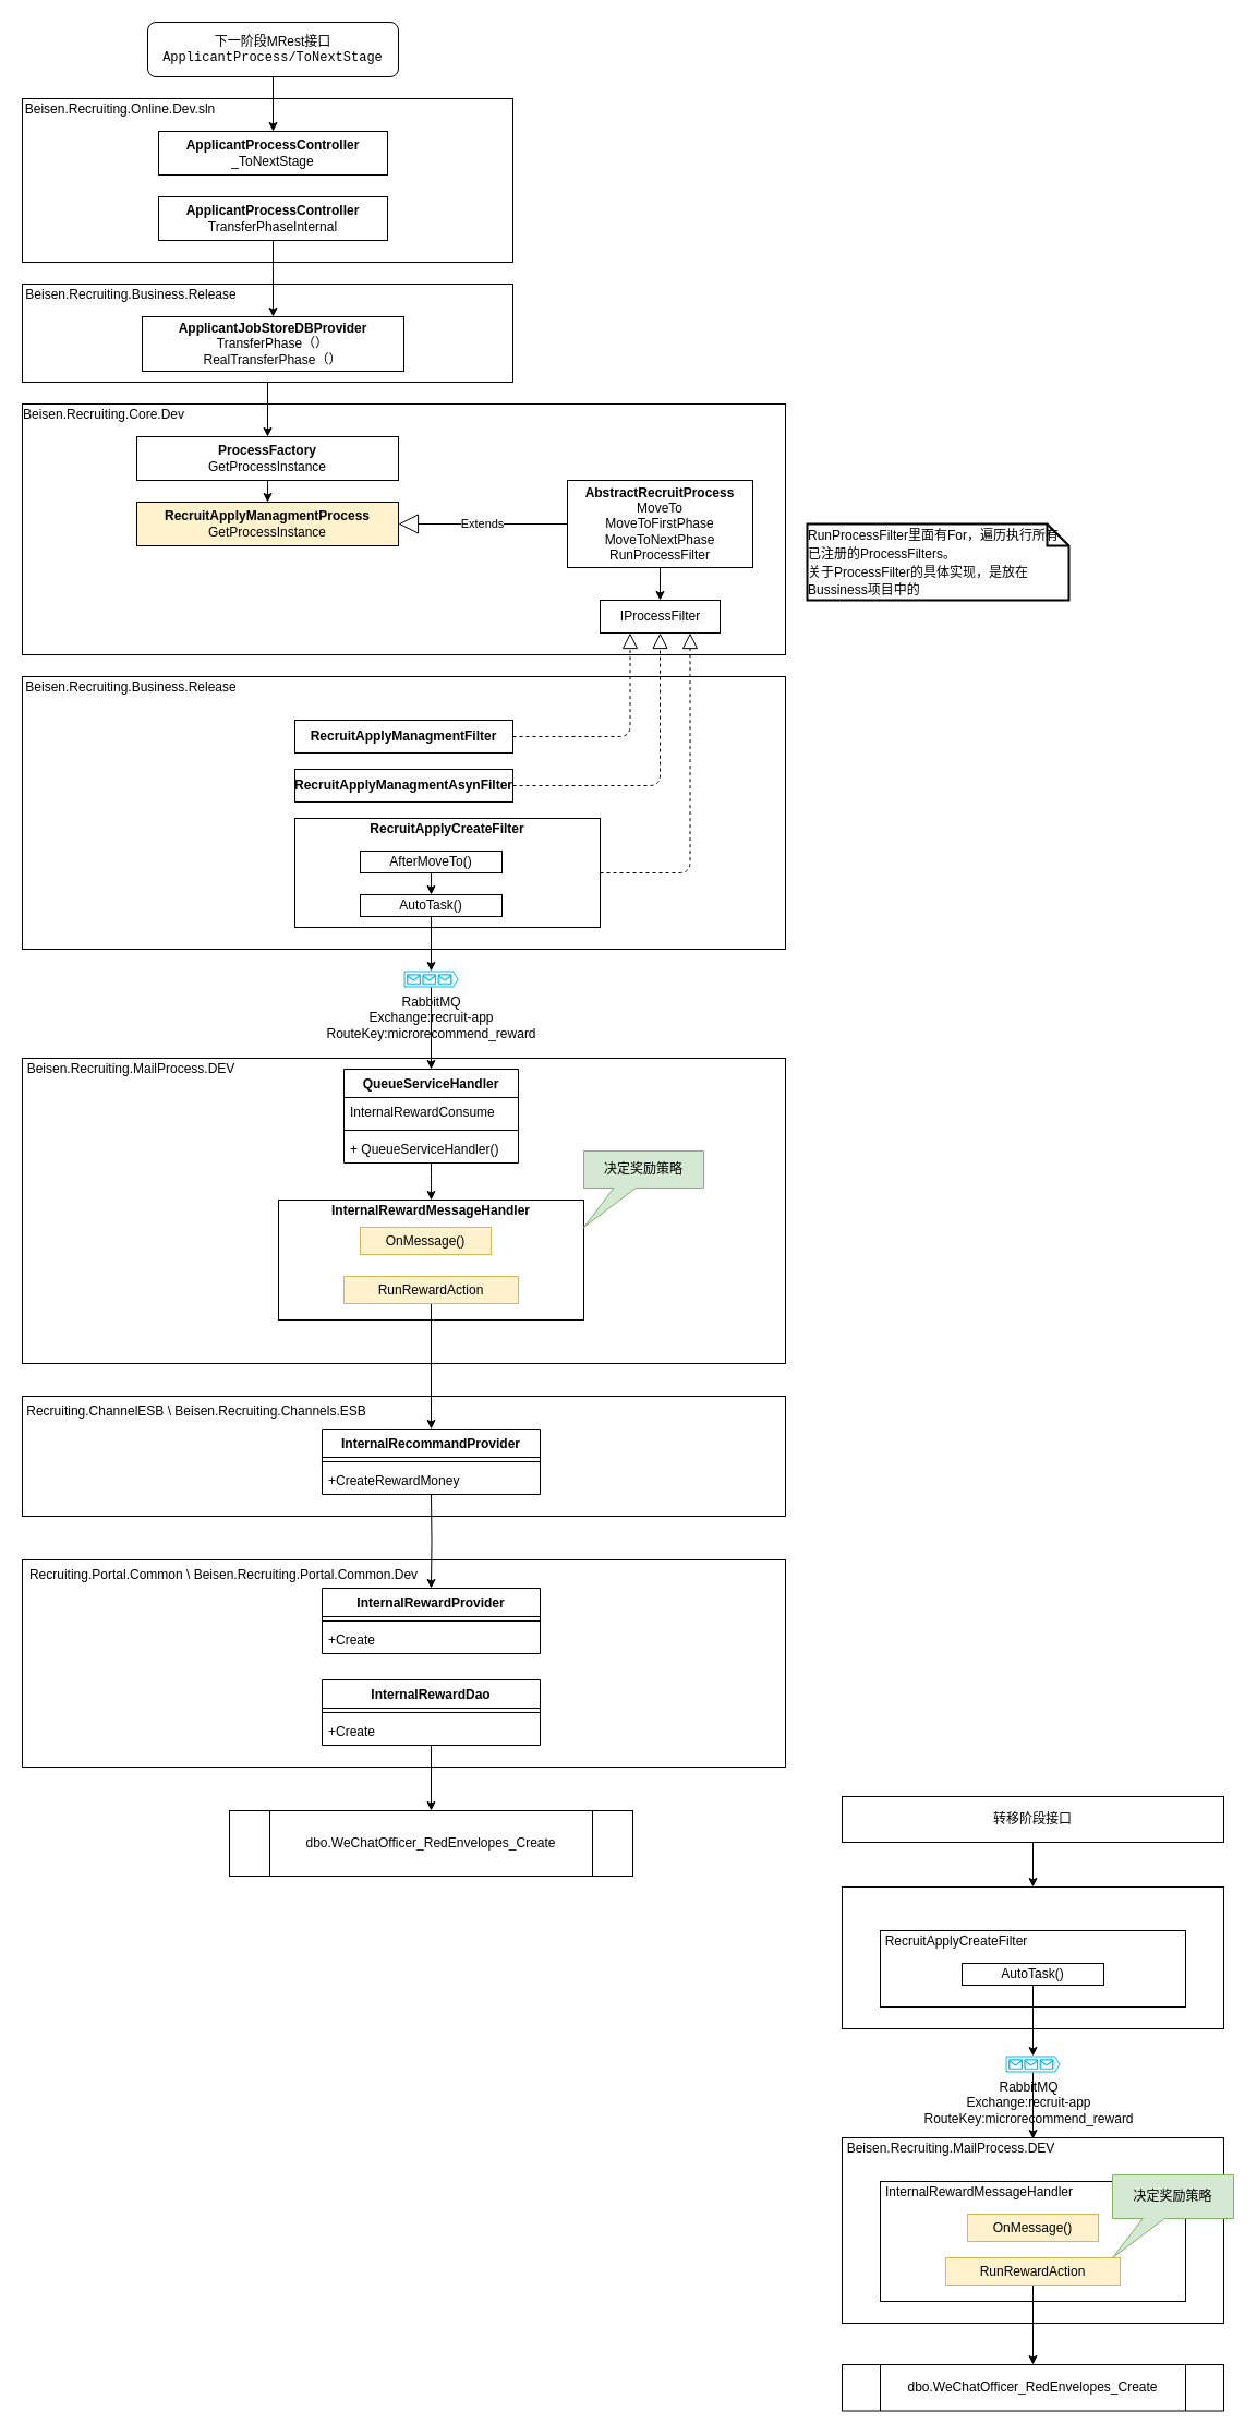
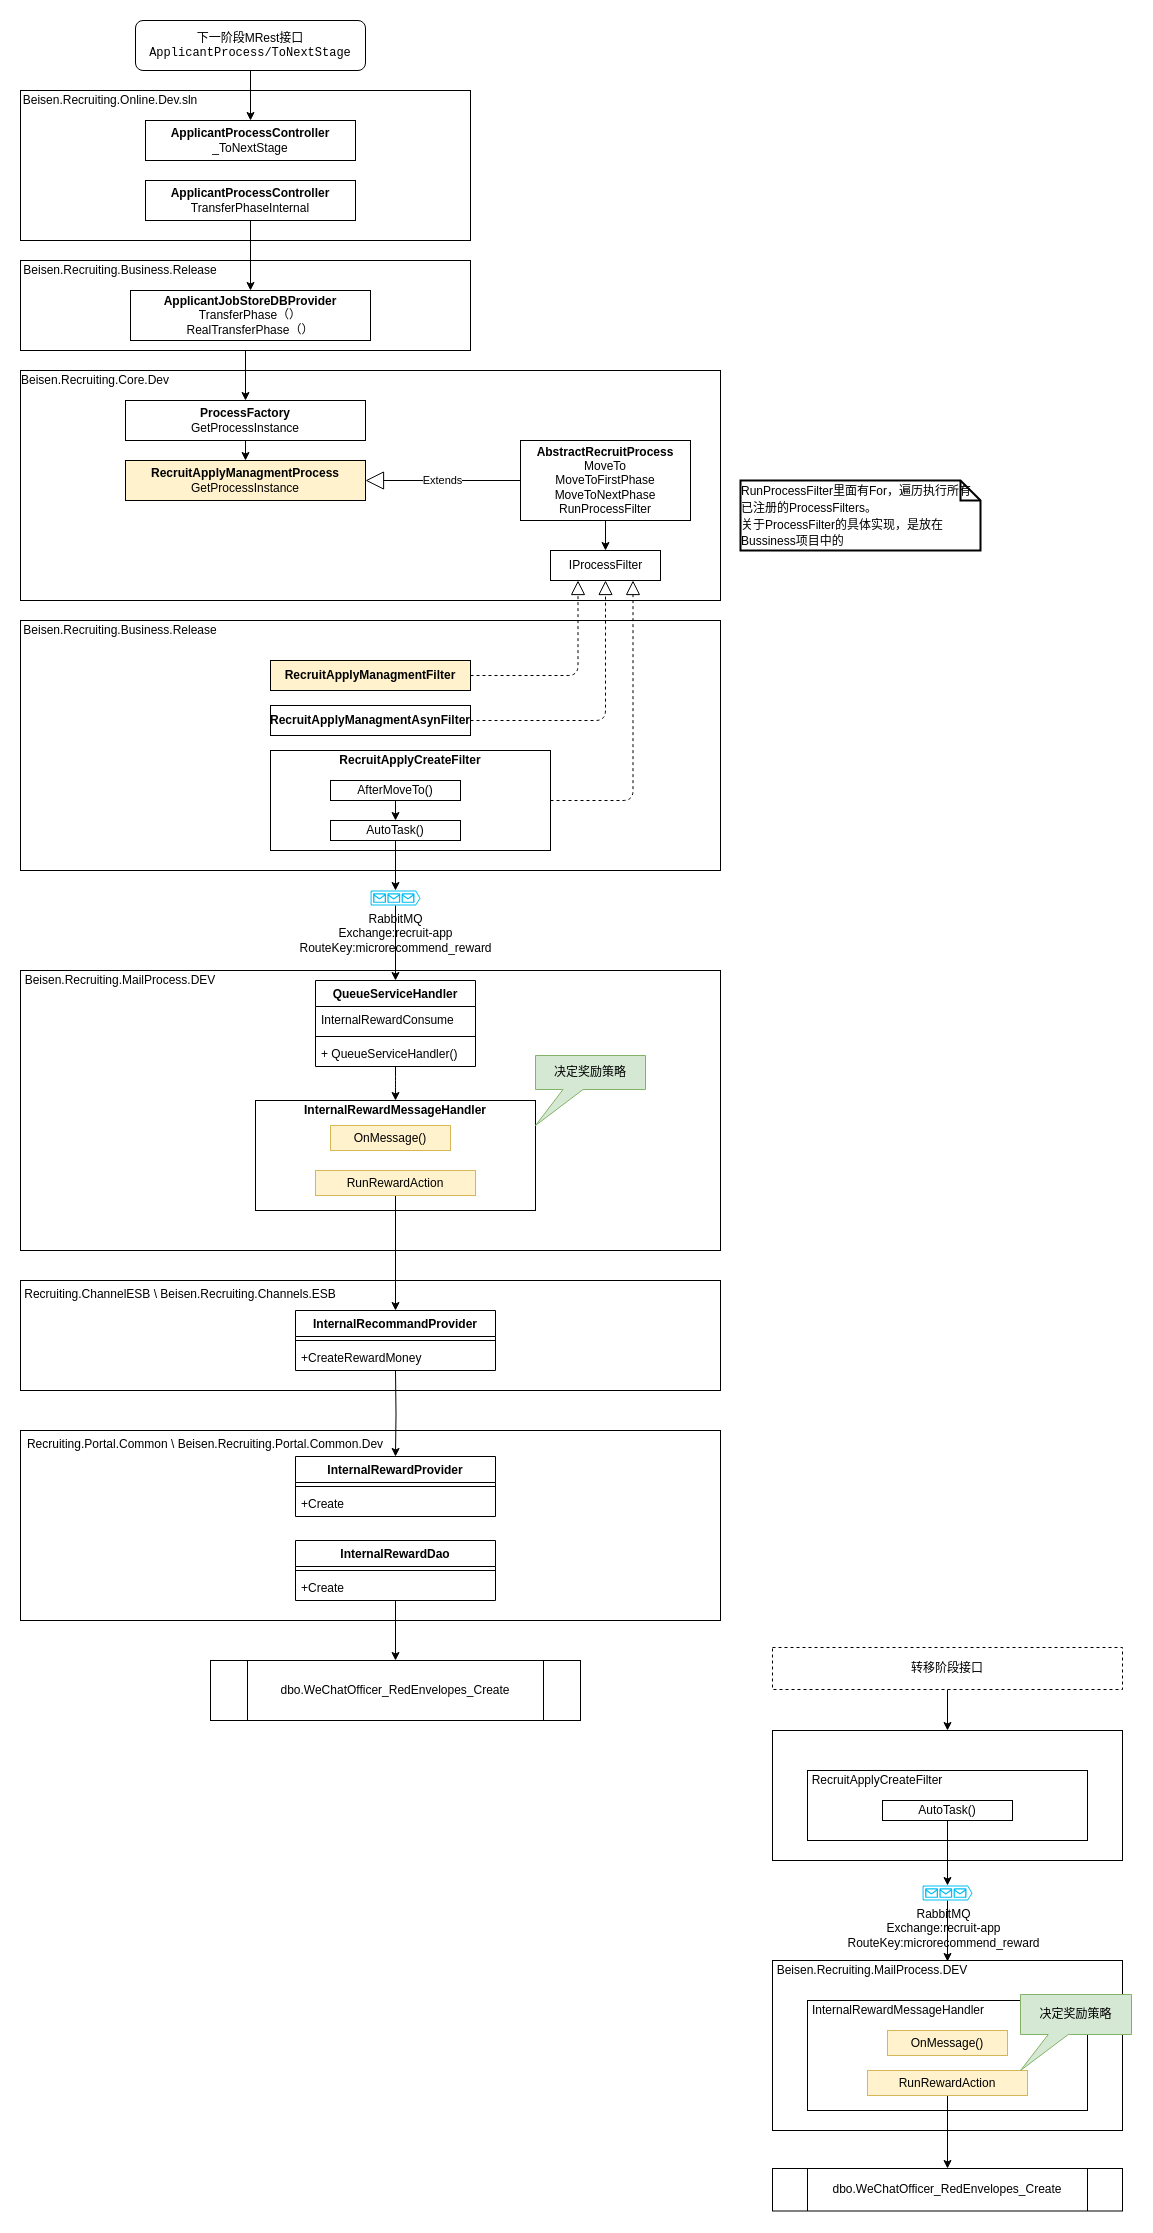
- <mxCell id="24" value="&lt;b&gt;RecruitApplyManagmentFilter&lt;/b&gt;" style="whiteSpace=wrap;html=1;" parent="1" vertex="1"><mxGeometry x="270" y="660" width="200" height="30" as="geometry" /></mxCell>
+ <mxCell id="24" value="&lt;b&gt;RecruitApplyManagmentFilter&lt;/b&gt;" style="whiteSpace=wrap;html=1;fillColor=#fff2cc;" parent="1" vertex="1"><mxGeometry x="270" y="660" width="200" height="30" as="geometry" /></mxCell>
- <mxCell id="70" value="转移阶段接口" style="whiteSpace=wrap;html=1;" vertex="1" parent="1"><mxGeometry x="772" y="1647" width="350" height="42" as="geometry" /></mxCell>
+ <mxCell id="70" value="转移阶段接口" style="whiteSpace=wrap;html=1;dashed=1;" vertex="1" parent="1"><mxGeometry x="772" y="1647" width="350" height="42" as="geometry" /></mxCell>
